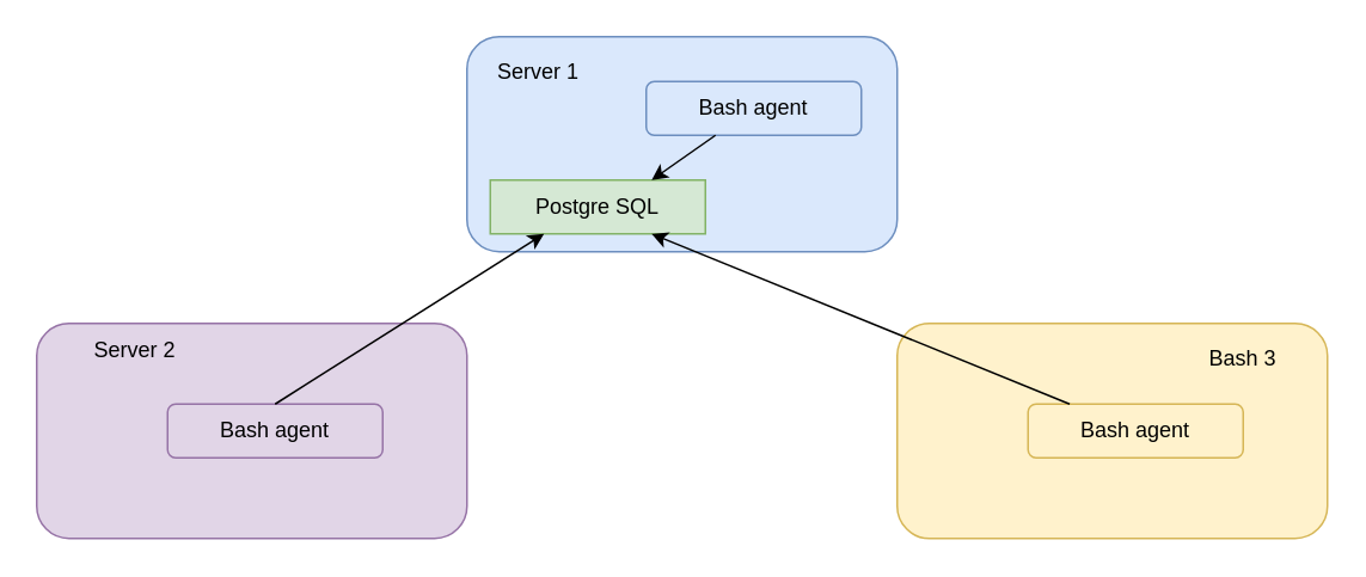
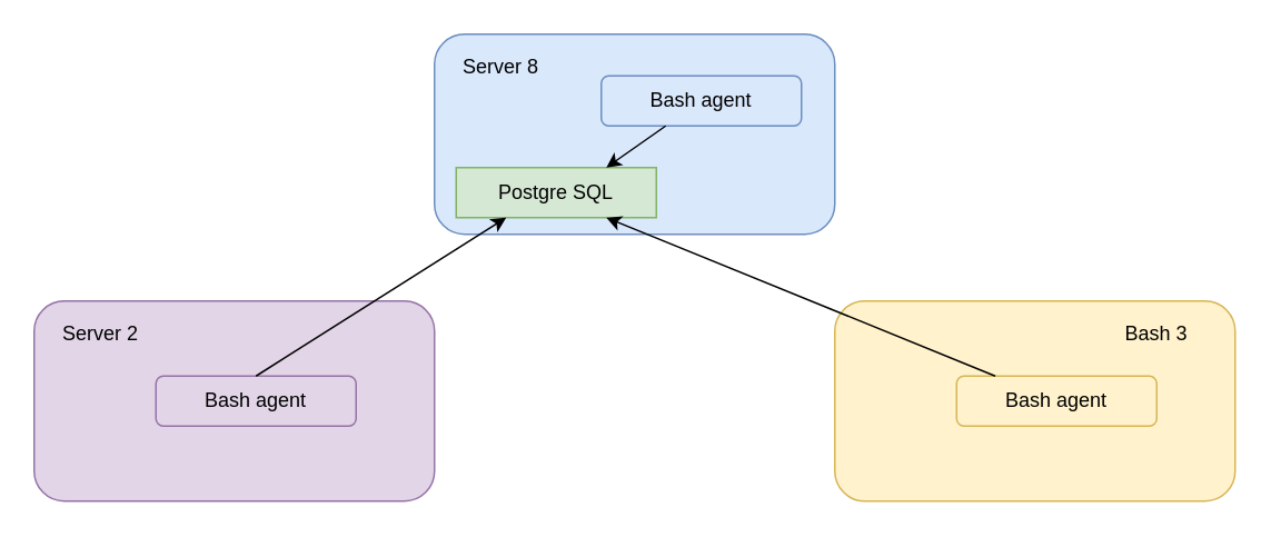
- <mxCell id="3" value="Server 1" style="text;html=1;strokeColor=none;fillColor=none;align=center;verticalAlign=middle;whiteSpace=wrap;rounded=0;" vertex="1" parent="1"><mxGeometry x="270" y="30" width="60" height="20" as="geometry" /></mxCell>
+ <mxCell id="3" value="Server 8" style="text;html=1;strokeColor=none;fillColor=none;align=center;verticalAlign=middle;whiteSpace=wrap;rounded=0;" vertex="1" parent="1"><mxGeometry x="270" y="30" width="60" height="20" as="geometry" /></mxCell>
- <mxCell id="6" value="Server 2" style="text;html=1;strokeColor=none;fillColor=none;align=center;verticalAlign=middle;whiteSpace=wrap;rounded=0;" vertex="1" parent="1"><mxGeometry x="45" y="185" width="60" height="20" as="geometry" /></mxCell>
+ <mxCell id="6" value="Server 2" style="text;html=1;strokeColor=none;fillColor=none;align=center;verticalAlign=middle;whiteSpace=wrap;rounded=0;" vertex="1" parent="1"><mxGeometry x="30" y="190" width="60" height="20" as="geometry" /></mxCell>
